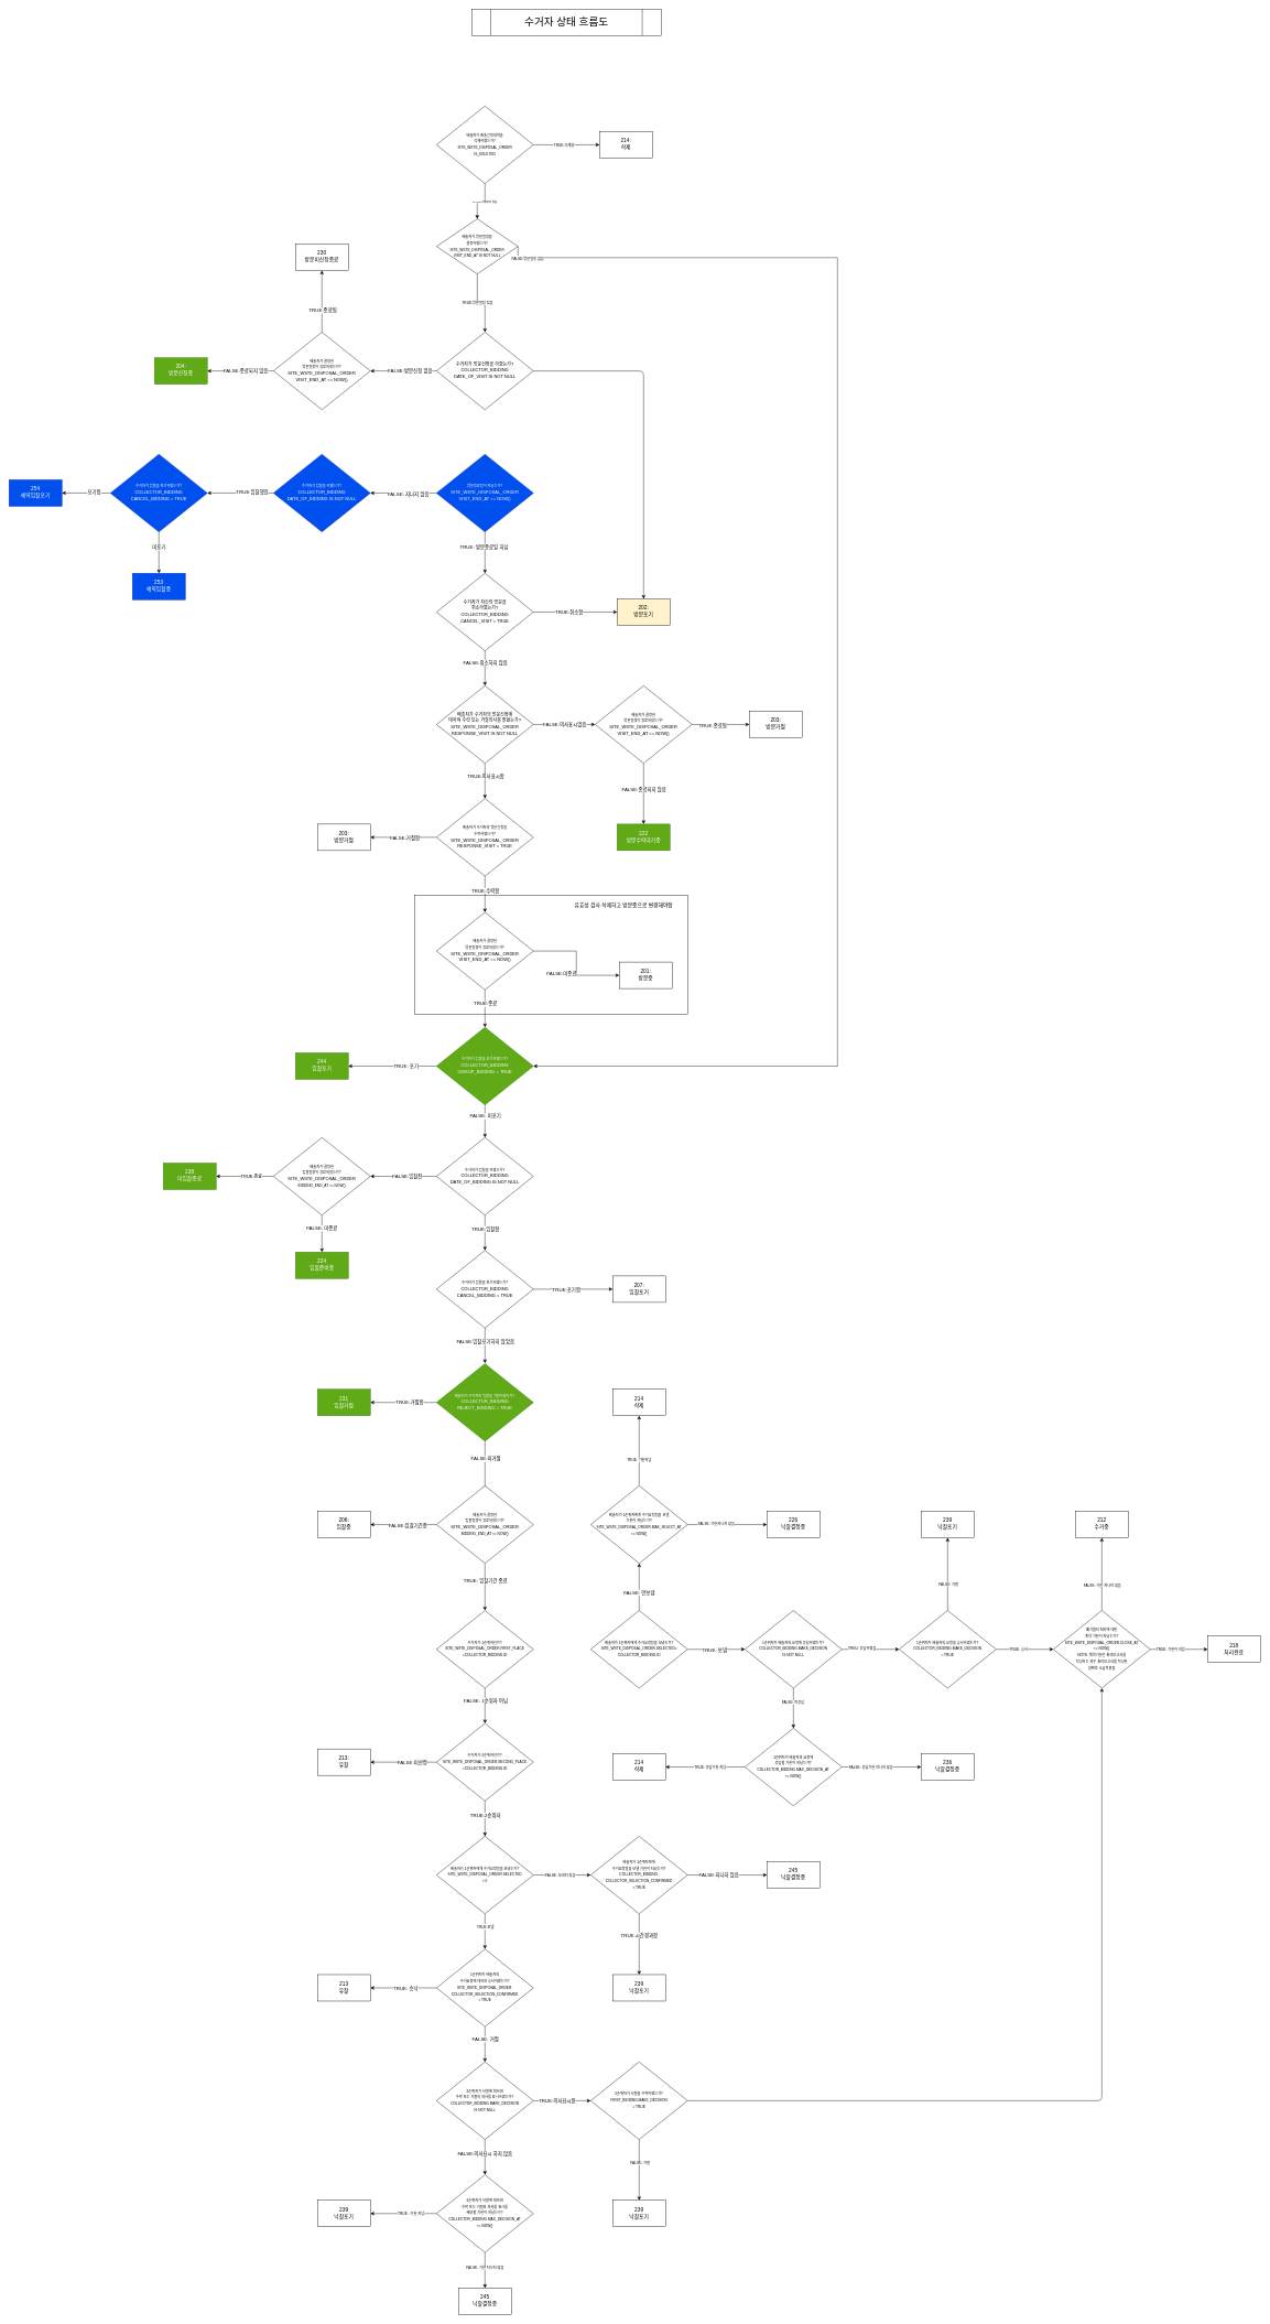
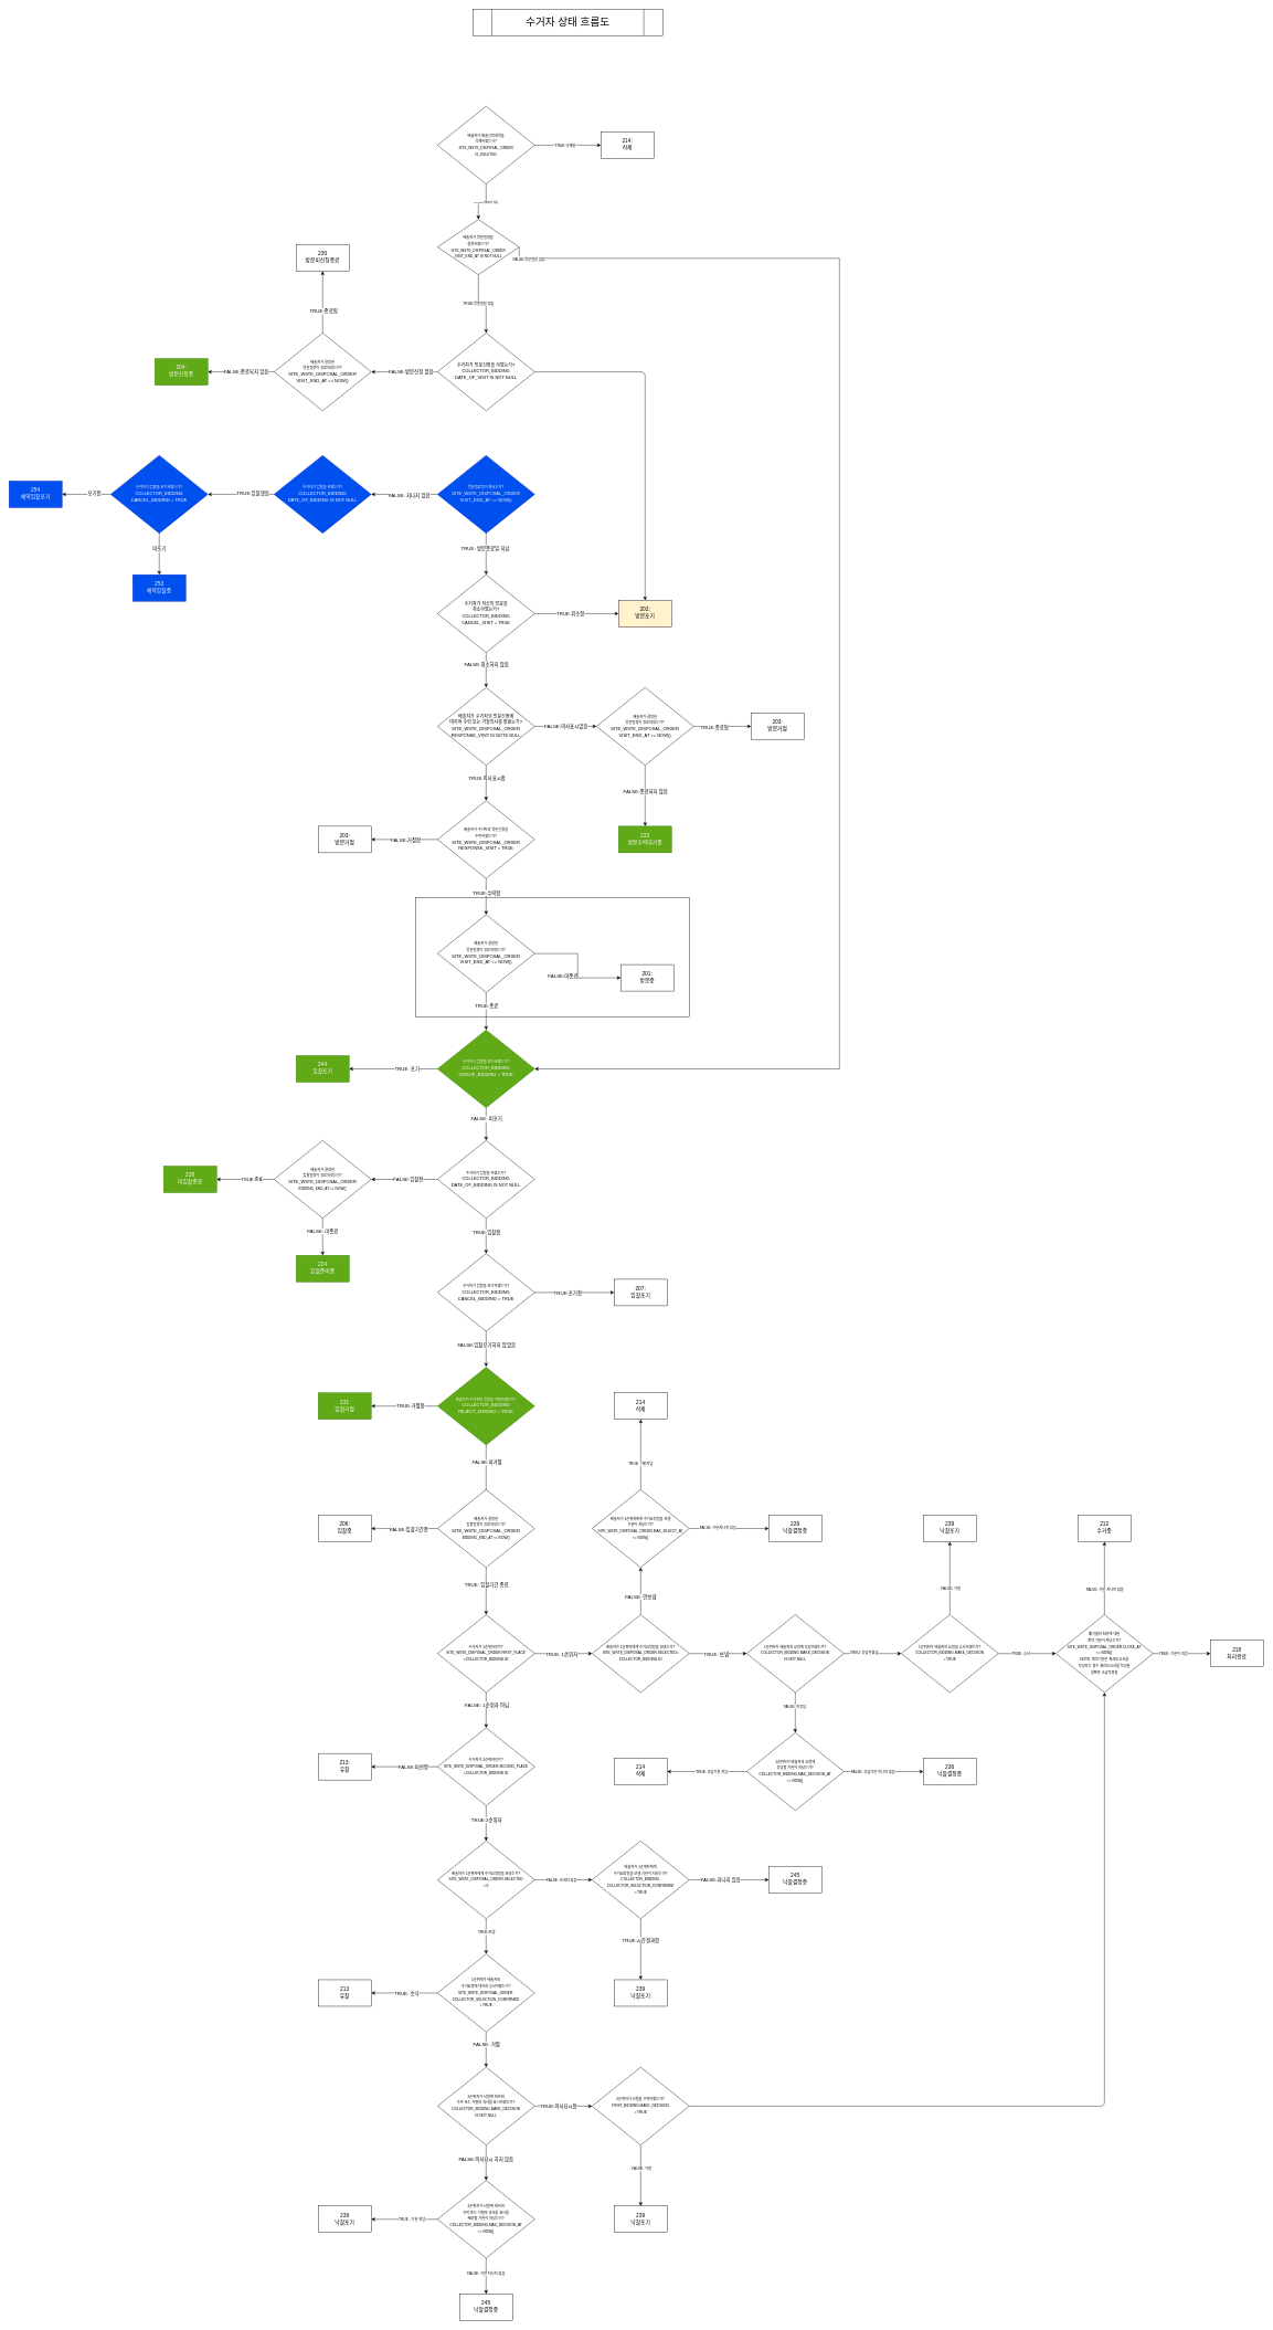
- <mxCell id="23" value="&lt;font&gt;&lt;font style=&quot;font-size: 10px&quot;&gt;배출자가 수거자의 방문신청에 &lt;br&gt;대하여 수락 또는 거절의사를 밝혔는가?&lt;br&gt;SITE_WSTE_DISPOSAL_ORDER&lt;br&gt;RESPONSE_VISIT IS NOT NULL&lt;/font&gt;&lt;br&gt;&lt;/font&gt;" style="rhombus;whiteSpace=wrap;html=1;shadow=0;fontFamily=Helvetica;fontSize=12;align=center;strokeWidth=1;spacing=6;spacingTop=-4;" parent="1" vertex="1"><mxGeometry x="990" y="1555" width="220" height="176" as="geometry" /></mxCell>
+ <mxCell id="23" value="&lt;font&gt;&lt;font style=&quot;font-size: 10px&quot;&gt;배출자가 수거자의 방문신청에 &lt;br&gt;대하여 수락 또는 거절의사를 밝혔는가?&lt;br&gt;SITE_WSTE_DISPOSAL_ORDER&lt;br&gt;RESPONSE_VISIT IS NOTE NULL&lt;/font&gt;&lt;br&gt;&lt;/font&gt;" style="rhombus;whiteSpace=wrap;html=1;shadow=0;fontFamily=Helvetica;fontSize=12;align=center;strokeWidth=1;spacing=6;spacingTop=-4;" parent="1" vertex="1"><mxGeometry x="990" y="1555" width="220" height="176" as="geometry" /></mxCell>
- <mxCell id="191" value="유효성 검사 삭제하고 방문중으로 변경해야함" style="text;html=1;strokeColor=none;fillColor=none;align=center;verticalAlign=middle;whiteSpace=wrap;rounded=0;" vertex="1" parent="1"><mxGeometry x="1280" y="2039" width="270" height="30" as="geometry" /></mxCell>
+ <mxCell id="55" value="" style="edgeStyle=orthogonalEdgeStyle;rounded=0;orthogonalLoop=1;jettySize=auto;html=1;" parent="1" source="57" target="104" edge="1"><mxGeometry relative="1" as="geometry" /></mxCell>
+ <mxCell id="56" value="TRUE: 1순위자" style="edgeLabel;html=1;align=center;verticalAlign=middle;resizable=0;points=[];" parent="55" vertex="1" connectable="0"><mxGeometry x="-0.257" y="-1" relative="1" as="geometry"><mxPoint x="12" y="-1" as="offset" /></mxGeometry></mxCell>
